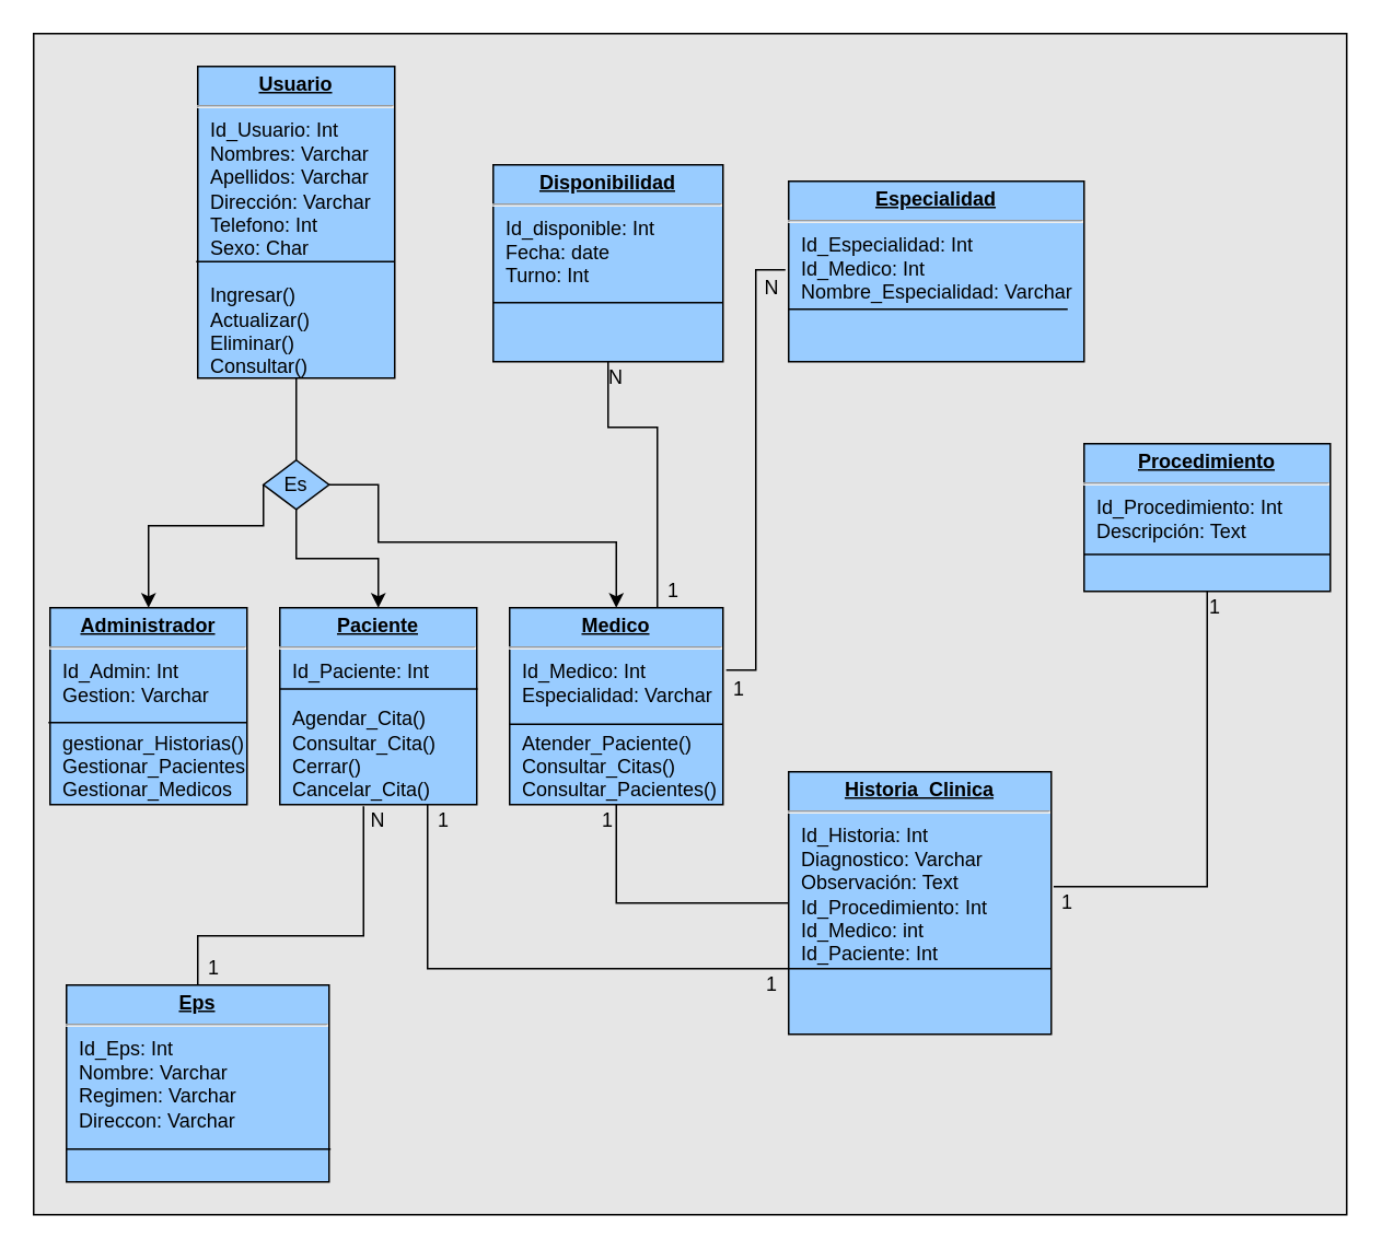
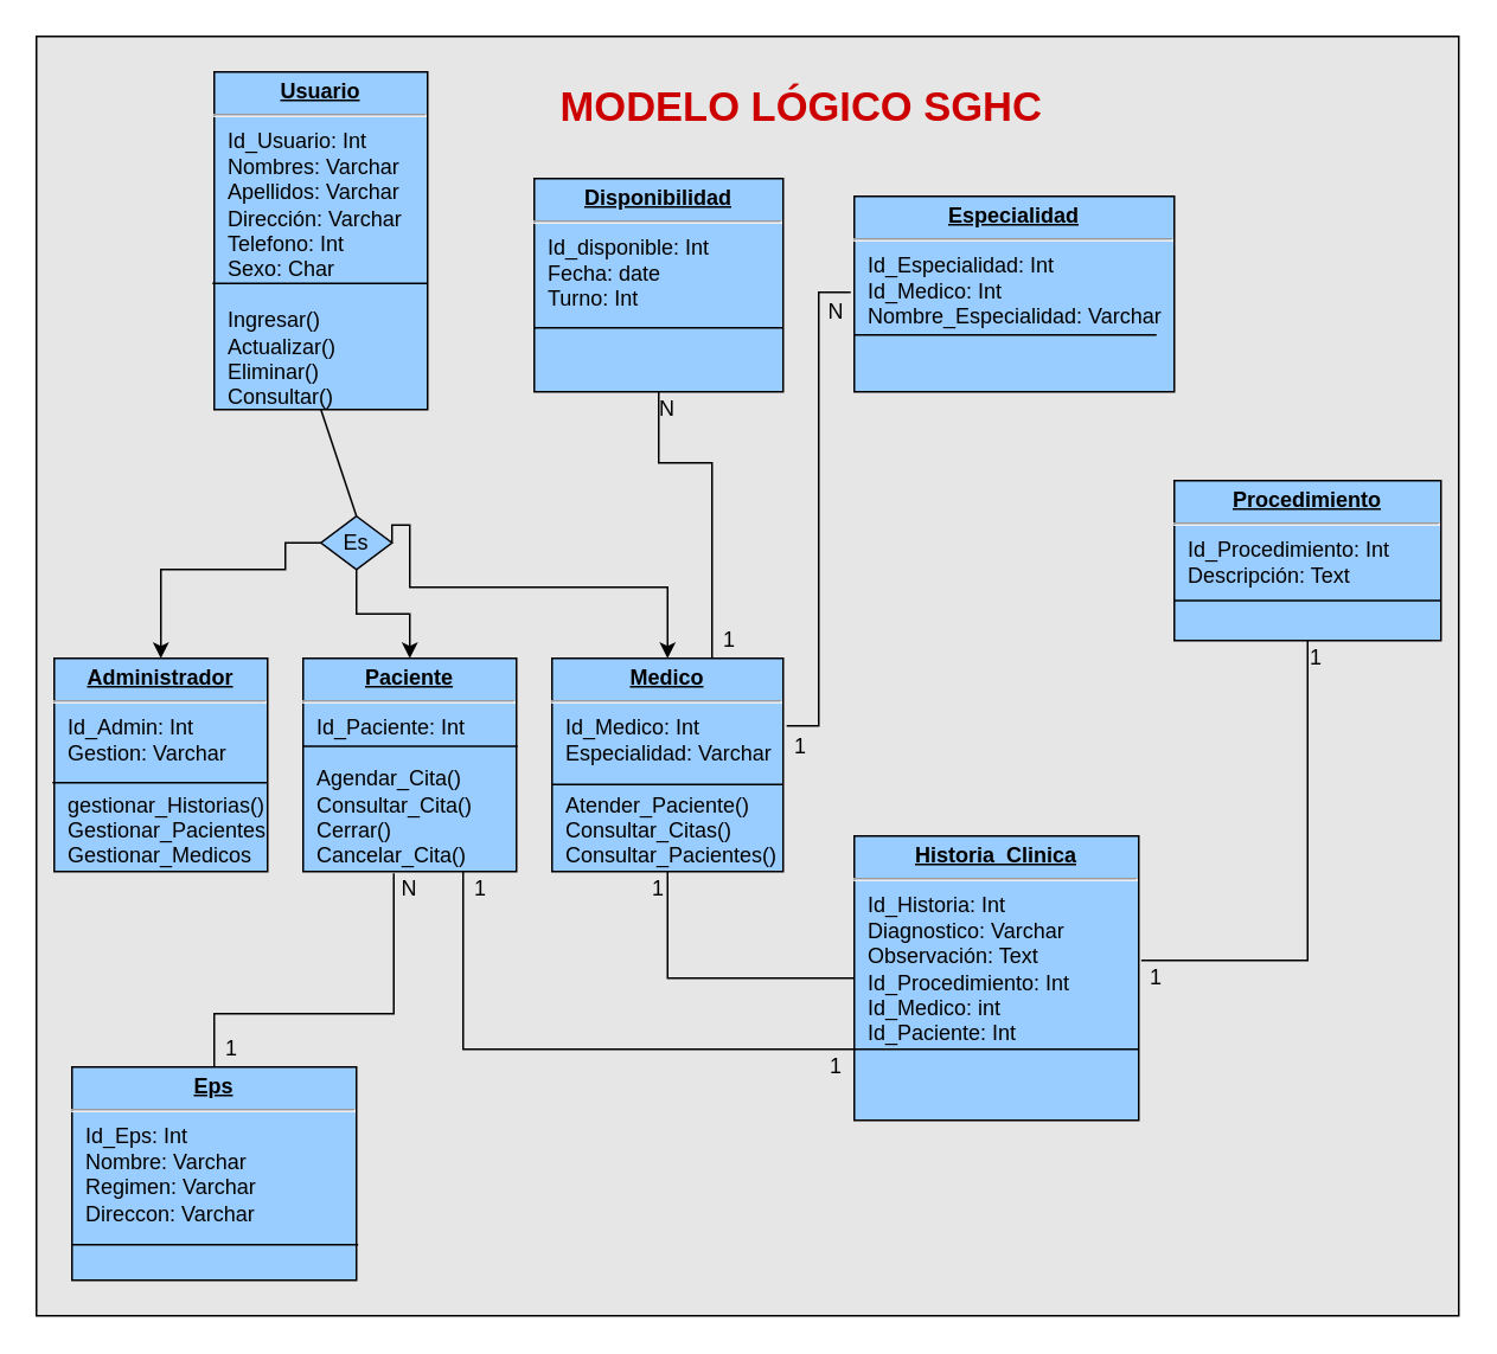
+ <mxCell id="43" value="&lt;font size=&quot;1&quot; color=&quot;#cc0000&quot;&gt;&lt;b style=&quot;font-size: 23px&quot;&gt;MODELO LÓGICO SGHC&lt;/b&gt;&lt;/font&gt;" style="text;html=1;strokeColor=none;fillColor=none;align=center;verticalAlign=middle;whiteSpace=wrap;rounded=0;" vertex="1" parent="1"><mxGeometry x="312.5" y="50" width="275" height="20" as="geometry" /></mxCell>
- <mxCell id="15" value="Es" style="shape=rhombus;perimeter=rhombusPerimeter;whiteSpace=wrap;html=1;align=center;fillColor=#99CCFF;" vertex="1" parent="1"><mxGeometry x="160" y="280" width="40" height="30" as="geometry" /></mxCell>
+ <mxCell id="15" value="Es" style="shape=rhombus;perimeter=rhombusPerimeter;whiteSpace=wrap;html=1;align=center;fillColor=#99CCFF;" vertex="1" parent="1"><mxGeometry x="180" y="290" width="40" height="30" as="geometry" /></mxCell>
